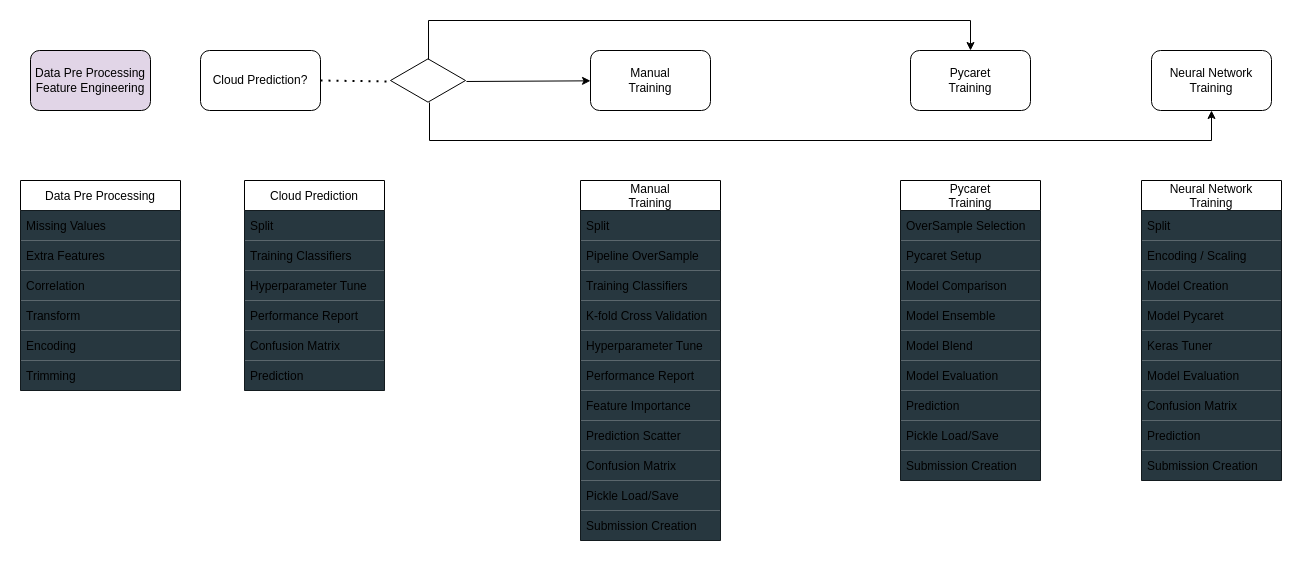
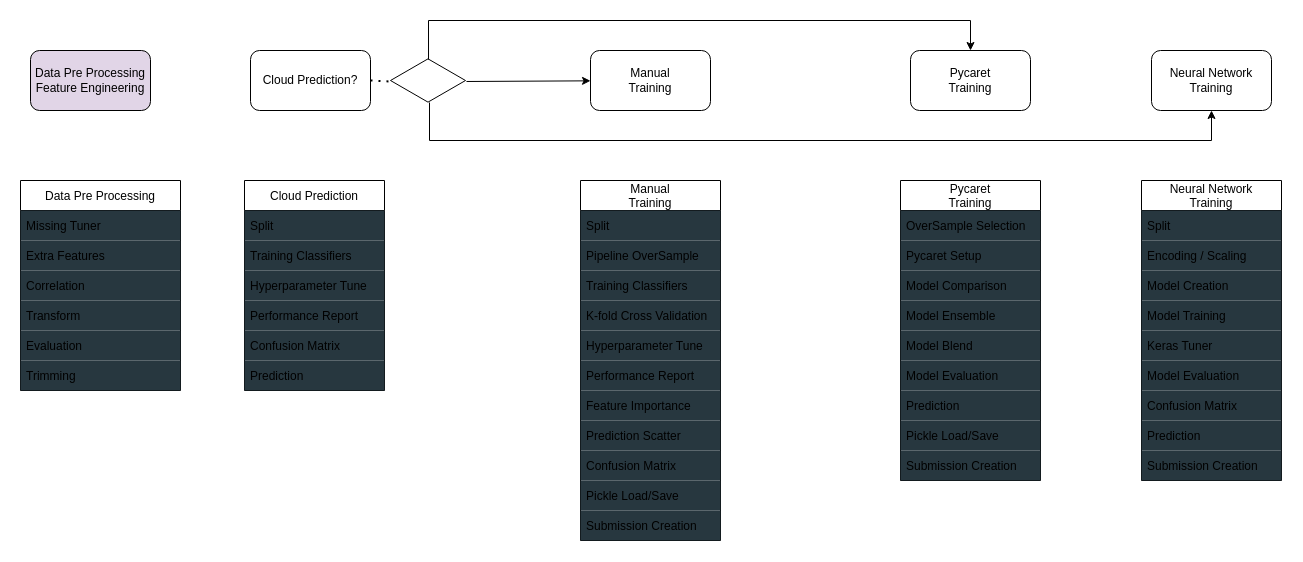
- <mxCell id="49" value="Cloud Prediction?" style="rounded=1;whiteSpace=wrap;html=1;" vertex="1" parent="1"><mxGeometry x="200" y="50" width="120" height="60" as="geometry" /></mxCell>
+ <mxCell id="49" value="Cloud Prediction?" style="rounded=1;whiteSpace=wrap;html=1;" vertex="1" parent="1"><mxGeometry x="250" y="50" width="120" height="60" as="geometry" /></mxCell>
- <mxCell id="5" value="Missing Values" style="text;strokeColor=none;fillColor=#27373F;align=left;verticalAlign=middle;spacingLeft=4;spacingRight=4;overflow=hidden;points=[[0,0.5],[1,0.5]];portConstraint=eastwest;rotatable=0;" vertex="1" parent="4"><mxGeometry y="30" width="160" height="30" as="geometry" /></mxCell>
+ <mxCell id="5" value="Missing Tuner" style="text;strokeColor=none;fillColor=#27373F;align=left;verticalAlign=middle;spacingLeft=4;spacingRight=4;overflow=hidden;points=[[0,0.5],[1,0.5]];portConstraint=eastwest;rotatable=0;" vertex="1" parent="4"><mxGeometry y="30" width="160" height="30" as="geometry" /></mxCell>
- <mxCell id="43" value="Model Pycaret" style="text;strokeColor=none;fillColor=#27373F;align=left;verticalAlign=middle;spacingLeft=4;spacingRight=4;overflow=hidden;points=[[0,0.5],[1,0.5]];portConstraint=eastwest;rotatable=0;" vertex="1" parent="39"><mxGeometry y="120" width="140" height="30" as="geometry" /></mxCell>
+ <mxCell id="43" value="Model Training" style="text;strokeColor=none;fillColor=#27373F;align=left;verticalAlign=middle;spacingLeft=4;spacingRight=4;overflow=hidden;points=[[0,0.5],[1,0.5]];portConstraint=eastwest;rotatable=0;" vertex="1" parent="39"><mxGeometry y="120" width="140" height="30" as="geometry" /></mxCell>
- <mxCell id="9" value="Encoding" style="text;strokeColor=none;fillColor=#27373F;align=left;verticalAlign=middle;spacingLeft=4;spacingRight=4;overflow=hidden;points=[[0,0.5],[1,0.5]];portConstraint=eastwest;rotatable=0;" vertex="1" parent="4"><mxGeometry y="150" width="160" height="30" as="geometry" /></mxCell>
+ <mxCell id="9" value="Evaluation" style="text;strokeColor=none;fillColor=#27373F;align=left;verticalAlign=middle;spacingLeft=4;spacingRight=4;overflow=hidden;points=[[0,0.5],[1,0.5]];portConstraint=eastwest;rotatable=0;" vertex="1" parent="4"><mxGeometry y="150" width="160" height="30" as="geometry" /></mxCell>
